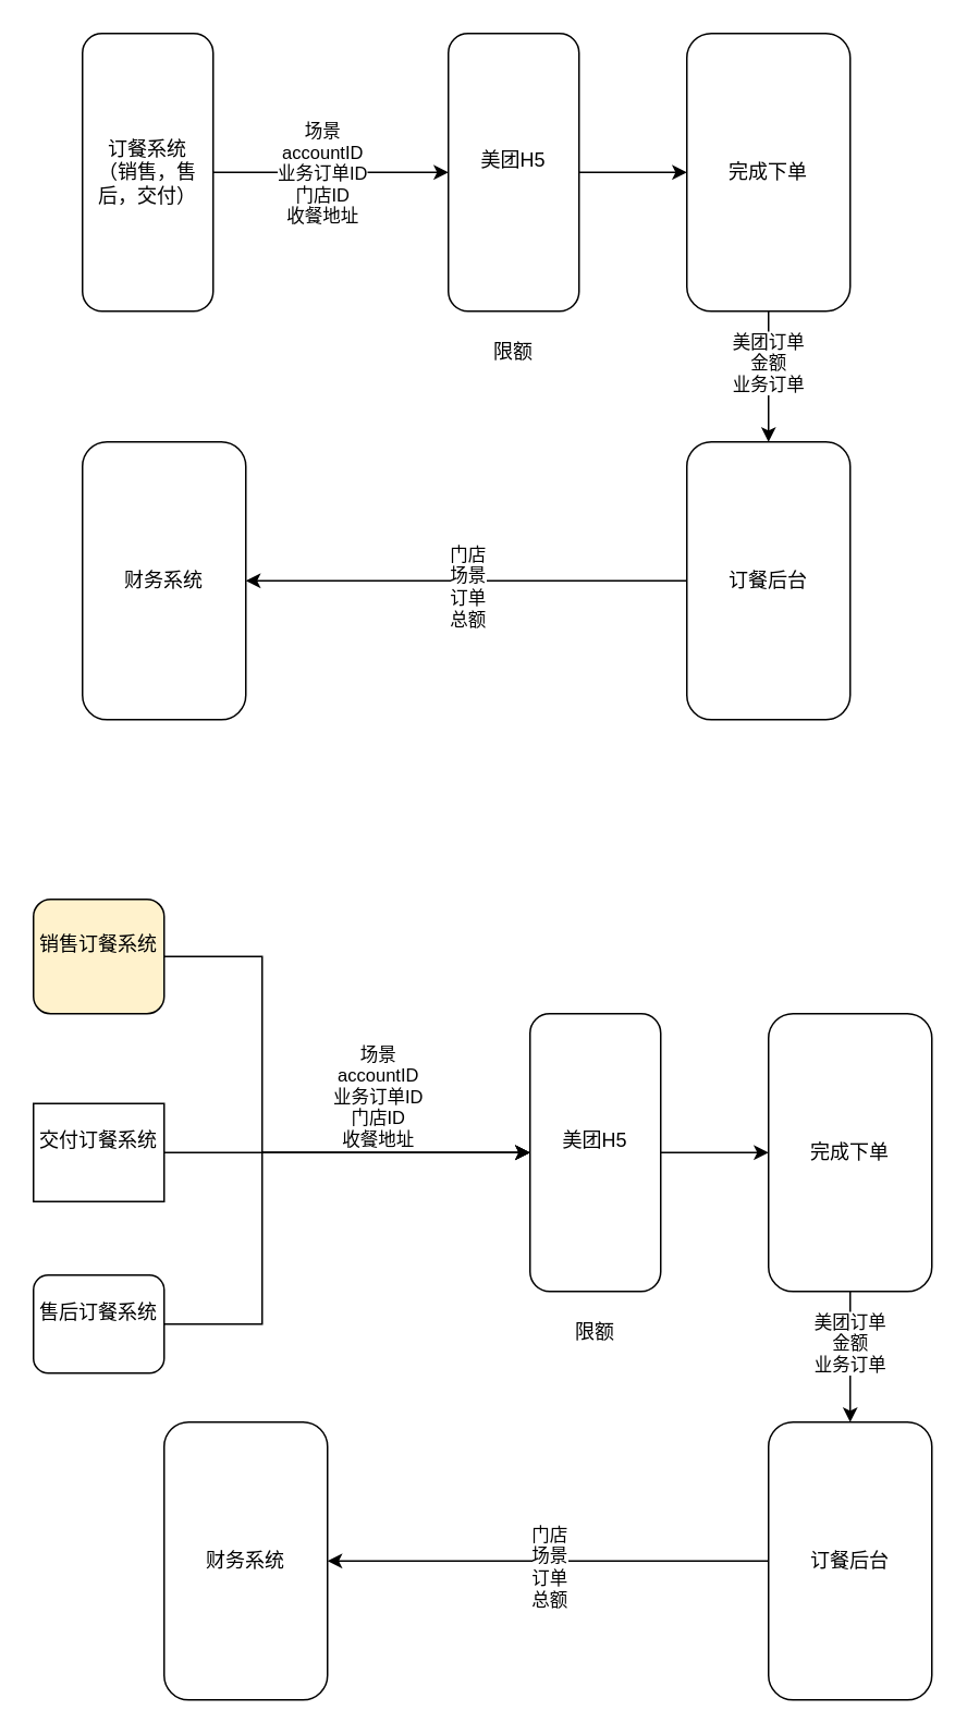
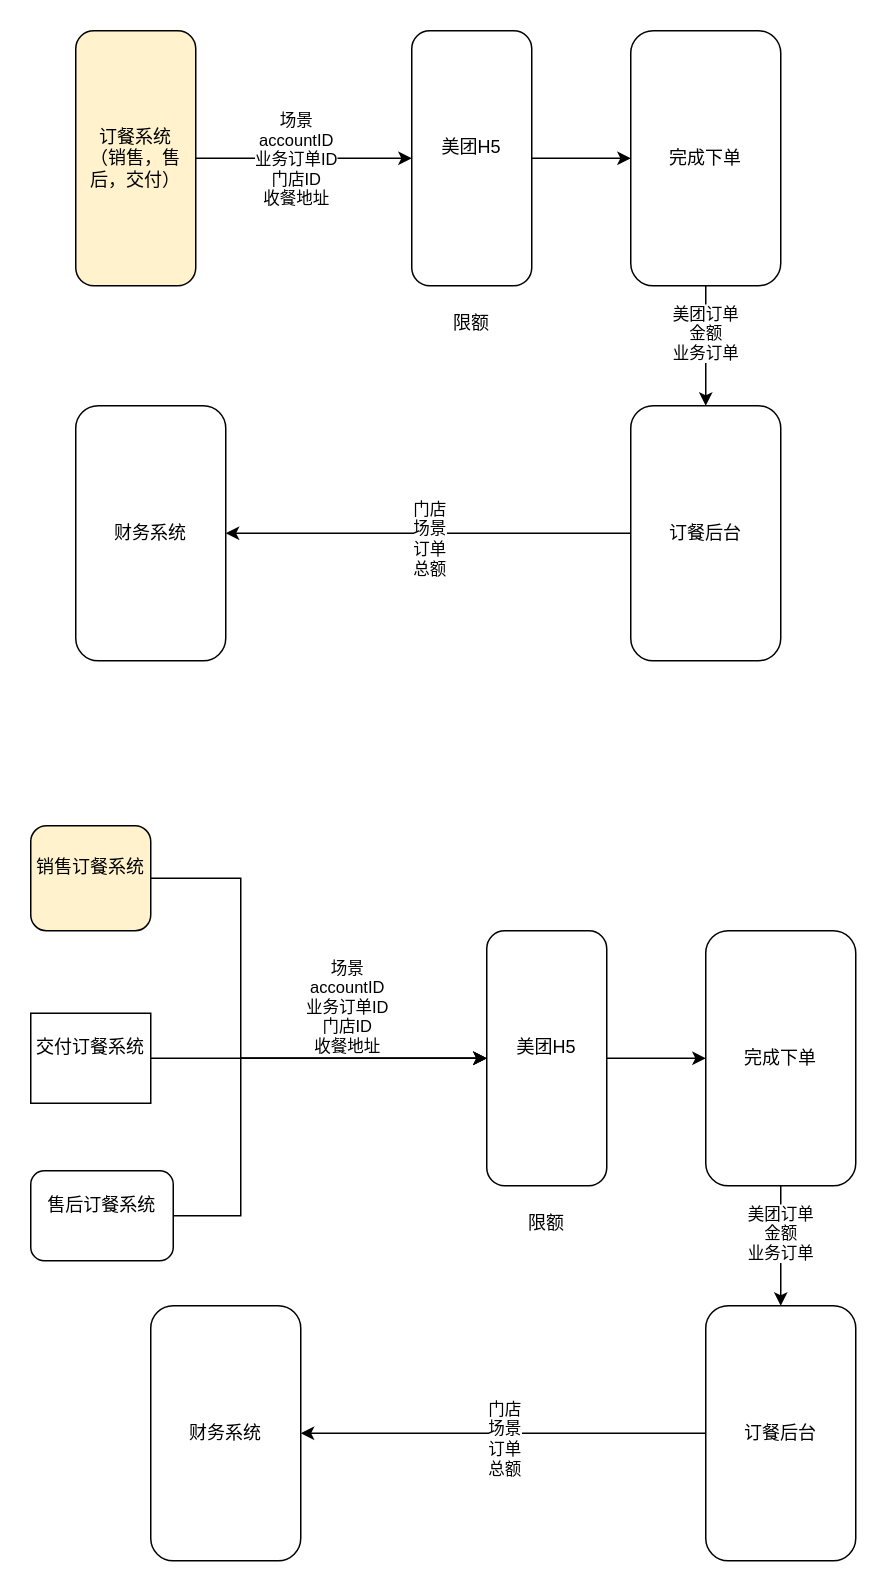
- <mxCell id="4" value="订餐系统&lt;div&gt;（销售，售后，交付）&lt;/div&gt;" style="rounded=1;whiteSpace=wrap;html=1;" vertex="1" parent="1"><mxGeometry x="50" y="20" width="80" height="170" as="geometry" /></mxCell>
+ <mxCell id="4" value="订餐系统&lt;div&gt;（销售，售后，交付）&lt;/div&gt;" style="rounded=1;whiteSpace=wrap;html=1;fillColor=#fff2cc;" vertex="1" parent="1"><mxGeometry x="50" y="20" width="80" height="170" as="geometry" /></mxCell>
- <mxCell id="31" value="售后订餐系统&lt;div&gt;&lt;br&gt;&lt;/div&gt;" style="rounded=1;whiteSpace=wrap;html=1;" vertex="1" parent="1"><mxGeometry x="20" y="780" width="80" height="60" as="geometry" /></mxCell>
+ <mxCell id="31" value="售后订餐系统&lt;div&gt;&lt;br&gt;&lt;/div&gt;" style="rounded=1;whiteSpace=wrap;html=1;" vertex="1" parent="1"><mxGeometry x="20" y="780" width="95" height="60" as="geometry" /></mxCell>
